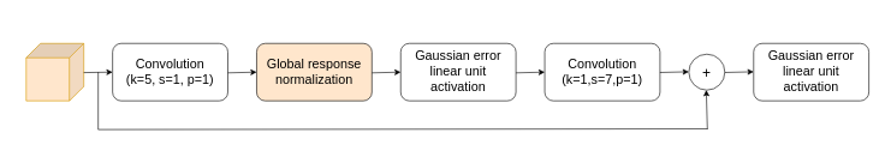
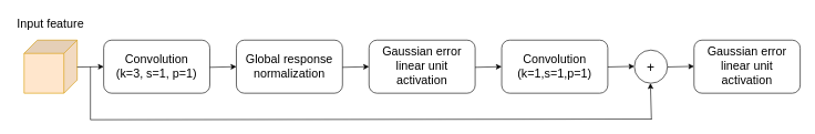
+ <mxCell id="3" value="&lt;font style=&quot;font-size: 18px;&quot;&gt;Input feature&lt;/font&gt;" style="text;html=1;align=center;verticalAlign=middle;whiteSpace=wrap;rounded=0;" vertex="1" parent="1"><mxGeometry x="20" y="20" width="110" height="30" as="geometry" /></mxCell>
- <mxCell id="5" value="&lt;font style=&quot;font-size: 18px;&quot;&gt;Convolution&lt;/font&gt;&lt;div&gt;&lt;font style=&quot;font-size: 18px;&quot;&gt;(k=5, s=1, p=1)&lt;/font&gt;&lt;/div&gt;" style="rounded=1;whiteSpace=wrap;html=1;" vertex="1" parent="1"><mxGeometry x="155" y="60" width="160" height="80" as="geometry" /></mxCell>
+ <mxCell id="5" value="&lt;font style=&quot;font-size: 18px;&quot;&gt;Convolution&lt;/font&gt;&lt;div&gt;&lt;font style=&quot;font-size: 18px;&quot;&gt;(k=3, s=1, p=1)&lt;/font&gt;&lt;/div&gt;" style="rounded=1;whiteSpace=wrap;html=1;" vertex="1" parent="1"><mxGeometry x="155" y="60" width="160" height="80" as="geometry" /></mxCell>
- <mxCell id="7" value="&lt;font style=&quot;font-size: 18px;&quot;&gt;Global response normalization&lt;/font&gt;" style="rounded=1;whiteSpace=wrap;html=1;fillColor=#ffe6cc;" vertex="1" parent="1"><mxGeometry x="355" y="60" width="160" height="80" as="geometry" /></mxCell>
+ <mxCell id="7" value="&lt;font style=&quot;font-size: 18px;&quot;&gt;Global response normalization&lt;/font&gt;" style="rounded=1;whiteSpace=wrap;html=1;" vertex="1" parent="1"><mxGeometry x="355" y="60" width="160" height="80" as="geometry" /></mxCell>
- <mxCell id="11" value="&lt;font style=&quot;font-size: 18px;&quot;&gt;Convolution&lt;/font&gt;&lt;div&gt;&lt;font style=&quot;font-size: 18px;&quot;&gt;(k=1,s=7,p=1)&lt;/font&gt;&lt;/div&gt;" style="rounded=1;whiteSpace=wrap;html=1;" vertex="1" parent="1"><mxGeometry x="755" y="60" width="160" height="80" as="geometry" /></mxCell>
+ <mxCell id="11" value="&lt;font style=&quot;font-size: 18px;&quot;&gt;Convolution&lt;/font&gt;&lt;div&gt;&lt;font style=&quot;font-size: 18px;&quot;&gt;(k=1,s=1,p=1)&lt;/font&gt;&lt;/div&gt;" style="rounded=1;whiteSpace=wrap;html=1;" vertex="1" parent="1"><mxGeometry x="755" y="60" width="160" height="80" as="geometry" /></mxCell>
